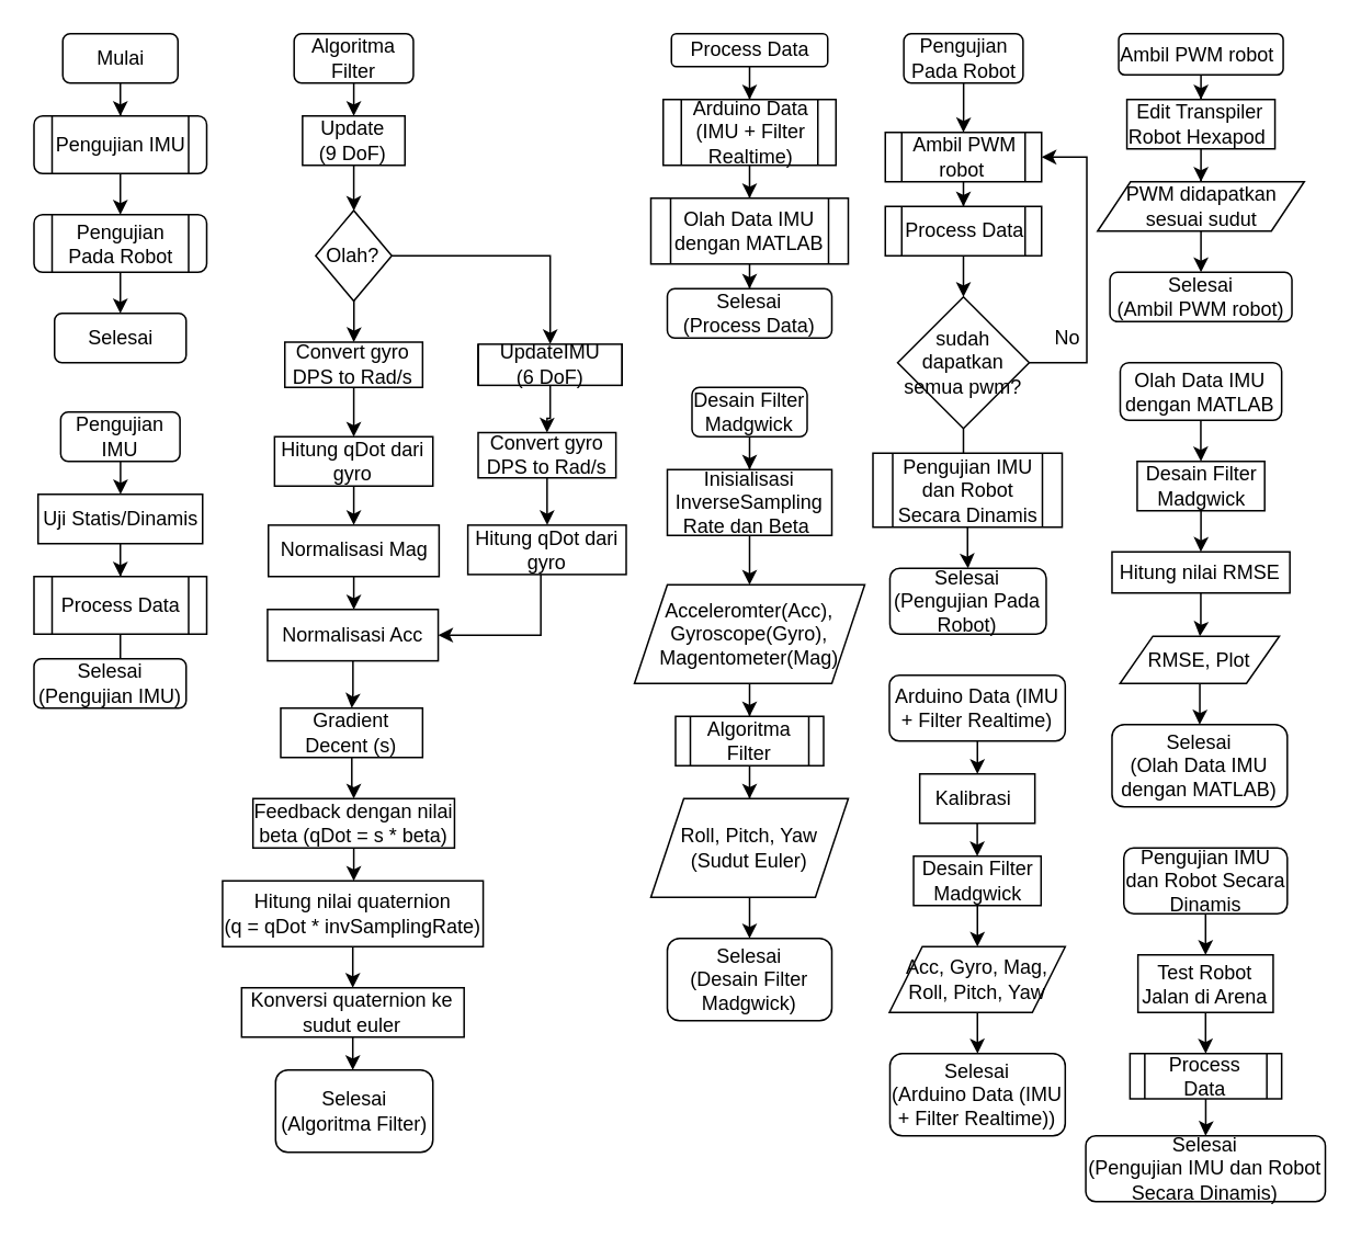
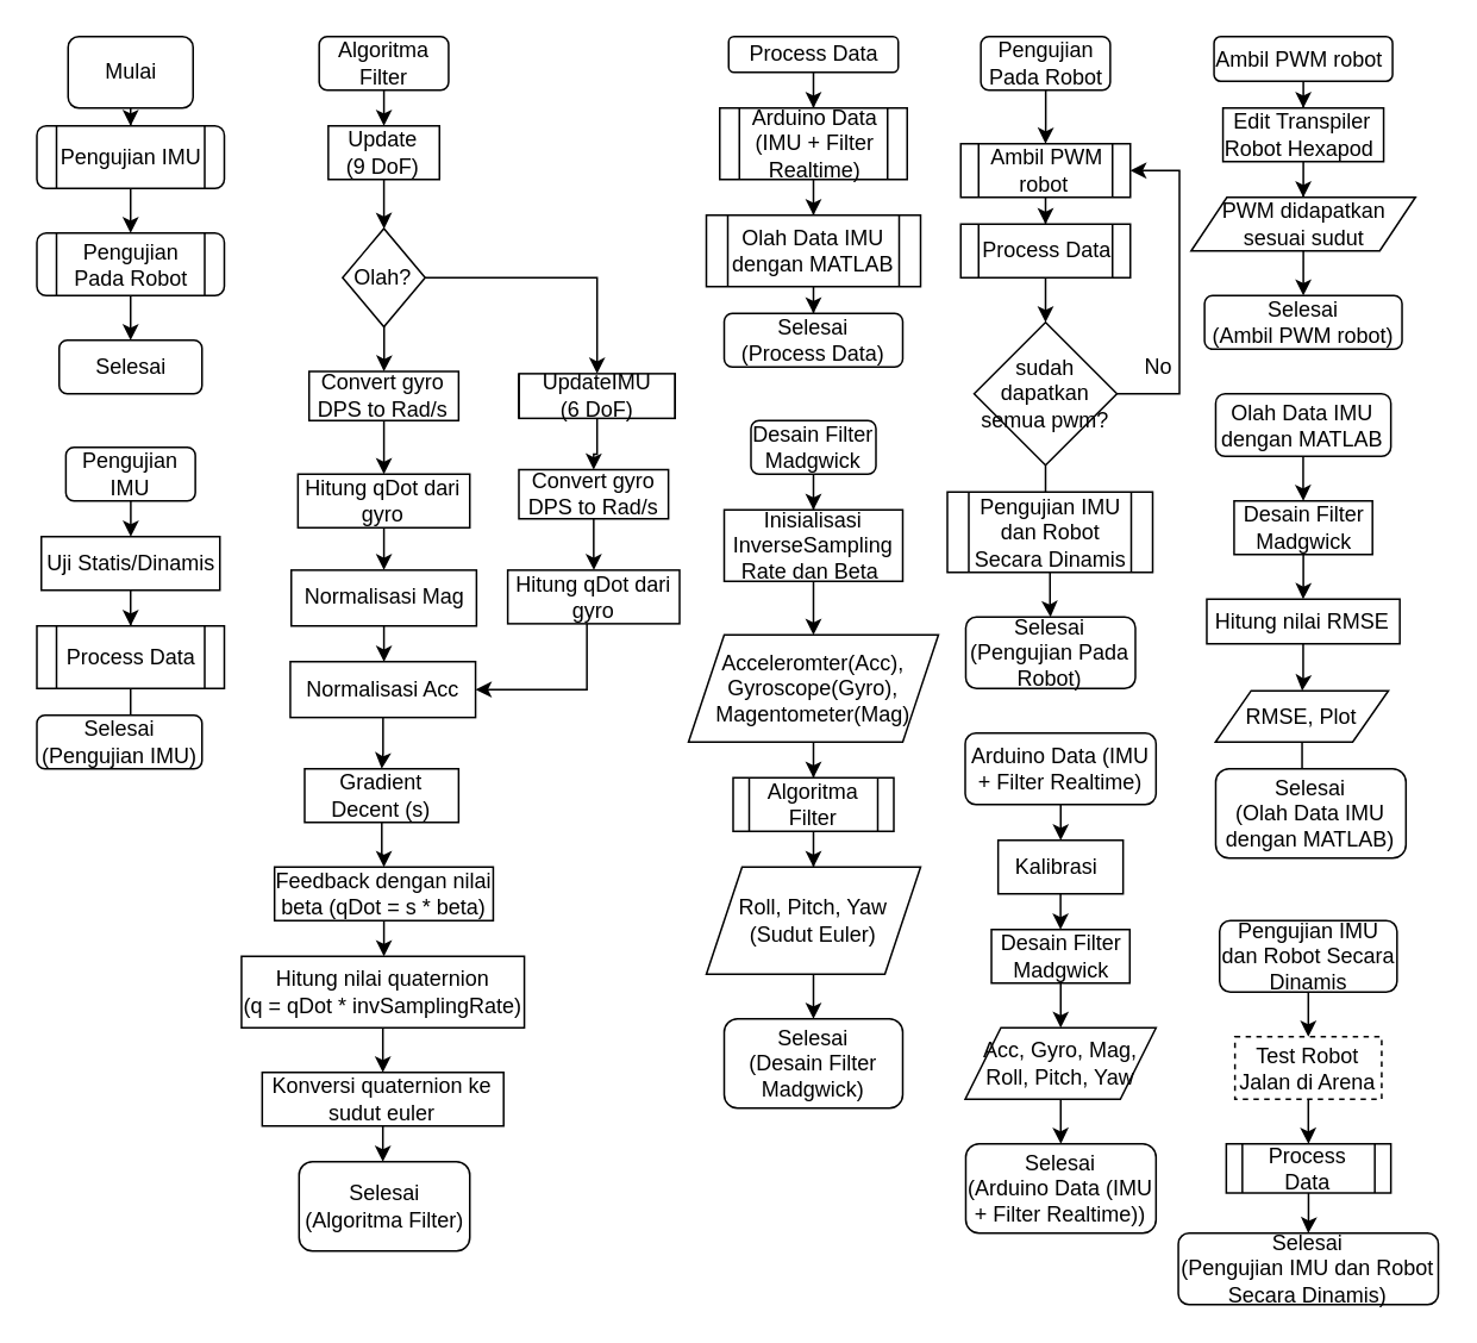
- <mxCell id="19" value="Mulai" style="rounded=1;whiteSpace=wrap;html=1;" vertex="1" parent="1"><mxGeometry x="37.5" y="20" width="70" height="30" as="geometry" /></mxCell>
+ <mxCell id="19" value="Mulai" style="rounded=1;whiteSpace=wrap;html=1;" vertex="1" parent="1"><mxGeometry x="37.5" y="20" width="70" height="40" as="geometry" /></mxCell>
- <mxCell id="101" value="Selesai&lt;br&gt;(Olah Data IMU dengan MATLAB)" style="whiteSpace=wrap;html=1;rounded=1;" vertex="1" parent="1"><mxGeometry x="675.32" y="440" width="106.56" height="50" as="geometry" /></mxCell>
+ <mxCell id="101" value="Selesai&lt;br&gt;(Olah Data IMU dengan MATLAB)" style="whiteSpace=wrap;html=1;rounded=1;" vertex="1" parent="1"><mxGeometry x="680.32" y="430" width="106.56" height="50" as="geometry" /></mxCell>
- <mxCell id="105" value="Test Robot Jalan di Arena" style="whiteSpace=wrap;html=1;rounded=1;arcSize=0;" vertex="1" parent="1"><mxGeometry x="691.1" y="580" width="82.19" height="35" as="geometry" /></mxCell>
+ <mxCell id="105" value="Test Robot Jalan di Arena" style="whiteSpace=wrap;html=1;rounded=1;arcSize=0;dashed=1;" vertex="1" parent="1"><mxGeometry x="691.1" y="580" width="82.19" height="35" as="geometry" /></mxCell>
